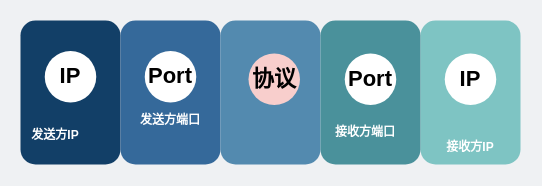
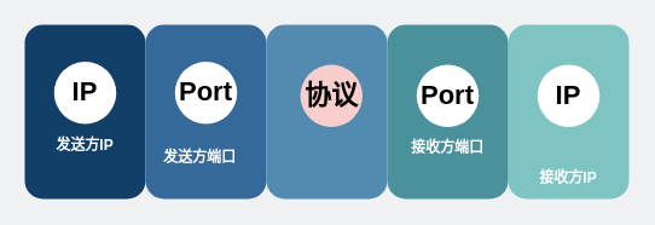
- <mxCell id="5" value="&lt;font color=&quot;#ffffff&quot;&gt;&lt;b&gt;发送方端口&lt;/b&gt;&lt;/font&gt;" style="text;html=1;strokeColor=none;fillColor=none;align=center;verticalAlign=middle;whiteSpace=wrap;rounded=0;" parent="1" vertex="1"><mxGeometry x="138" y="104.5" width="64" height="30" as="geometry" /></mxCell>
+ <mxCell id="5" value="&lt;font color=&quot;#ffffff&quot;&gt;&lt;b&gt;发送方端口&lt;/b&gt;&lt;/font&gt;" style="text;html=1;strokeColor=none;fillColor=none;align=center;verticalAlign=middle;whiteSpace=wrap;rounded=0;" parent="1" vertex="1"><mxGeometry x="133" y="114.5" width="64" height="30" as="geometry" /></mxCell>
- <mxCell id="10" value="&lt;font color=&quot;#ffffff&quot;&gt;&lt;b&gt;接收方端口&lt;/b&gt;&lt;/font&gt;" style="text;html=1;strokeColor=none;fillColor=none;align=center;verticalAlign=middle;whiteSpace=wrap;rounded=0;" parent="1" vertex="1"><mxGeometry x="331" y="116.5" width="68" height="30" as="geometry" /></mxCell>
+ <mxCell id="10" value="&lt;font color=&quot;#ffffff&quot;&gt;&lt;b&gt;接收方端口&lt;/b&gt;&lt;/font&gt;" style="text;html=1;strokeColor=none;fillColor=none;align=center;verticalAlign=middle;whiteSpace=wrap;rounded=0;" parent="1" vertex="1"><mxGeometry x="336" y="106.5" width="68" height="30" as="geometry" /></mxCell>
- <mxCell id="3" value="&lt;font color=&quot;#ffffff&quot;&gt;&lt;b&gt;发送方IP&lt;/b&gt;&lt;/font&gt;" style="text;html=1;strokeColor=none;fillColor=none;align=center;verticalAlign=middle;whiteSpace=wrap;rounded=0;" parent="1" vertex="1"><mxGeometry x="25" y="119.5" width="60" height="30" as="geometry" /></mxCell>
+ <mxCell id="3" value="&lt;font color=&quot;#ffffff&quot;&gt;&lt;b&gt;发送方IP&lt;/b&gt;&lt;/font&gt;" style="text;html=1;strokeColor=none;fillColor=none;align=center;verticalAlign=middle;whiteSpace=wrap;rounded=0;" parent="1" vertex="1"><mxGeometry x="40" y="104.5" width="60" height="30" as="geometry" /></mxCell>
